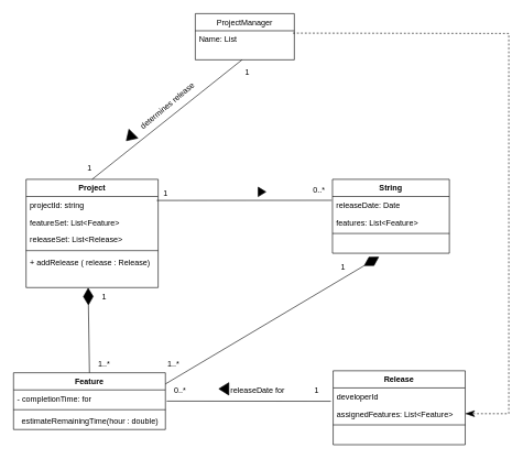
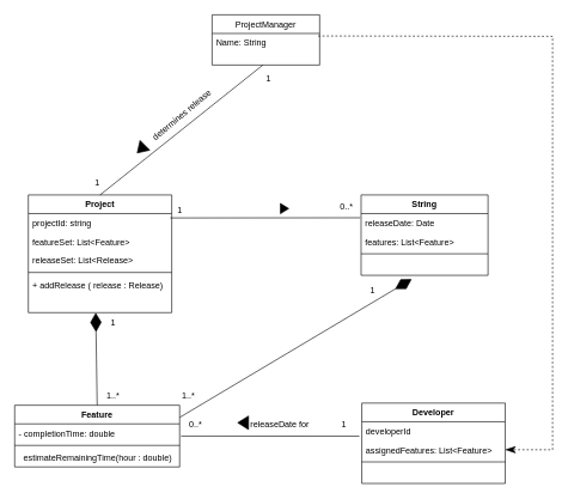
- <mxCell id="41" value="Name: List" style="text;strokeColor=none;fillColor=none;align=left;verticalAlign=top;spacingLeft=4;spacingRight=4;overflow=hidden;rotatable=0;points=[[0,0.5],[1,0.5]];portConstraint=eastwest;" vertex="1" parent="40"><mxGeometry y="26" width="150" height="44" as="geometry" /></mxCell>
+ <mxCell id="41" value="Name: String" style="text;strokeColor=none;fillColor=none;align=left;verticalAlign=top;spacingLeft=4;spacingRight=4;overflow=hidden;rotatable=0;points=[[0,0.5],[1,0.5]];portConstraint=eastwest;" vertex="1" parent="40"><mxGeometry y="26" width="150" height="44" as="geometry" /></mxCell>
- <mxCell id="14" value="Release" style="swimlane;fontStyle=1;align=center;verticalAlign=top;childLayout=stackLayout;horizontal=1;startSize=26;horizontalStack=0;resizeParent=1;resizeParentMax=0;resizeLast=0;collapsible=1;marginBottom=0;" vertex="1" parent="1"><mxGeometry x="504" y="561" width="200" height="112" as="geometry" /></mxCell>
+ <mxCell id="14" value="Developer" style="swimlane;fontStyle=1;align=center;verticalAlign=top;childLayout=stackLayout;horizontal=1;startSize=26;horizontalStack=0;resizeParent=1;resizeParentMax=0;resizeLast=0;collapsible=1;marginBottom=0;" vertex="1" parent="1"><mxGeometry x="504" y="561" width="200" height="112" as="geometry" /></mxCell>
- <mxCell id="20" value="- completionTime: for" style="text;strokeColor=none;fillColor=none;align=left;verticalAlign=top;spacingLeft=4;spacingRight=4;overflow=hidden;rotatable=0;points=[[0,0.5],[1,0.5]];portConstraint=eastwest;" vertex="1" parent="19"><mxGeometry y="26" width="230" height="26" as="geometry" /></mxCell>
+ <mxCell id="20" value="- completionTime: double" style="text;strokeColor=none;fillColor=none;align=left;verticalAlign=top;spacingLeft=4;spacingRight=4;overflow=hidden;rotatable=0;points=[[0,0.5],[1,0.5]];portConstraint=eastwest;" vertex="1" parent="19"><mxGeometry y="26" width="230" height="26" as="geometry" /></mxCell>
